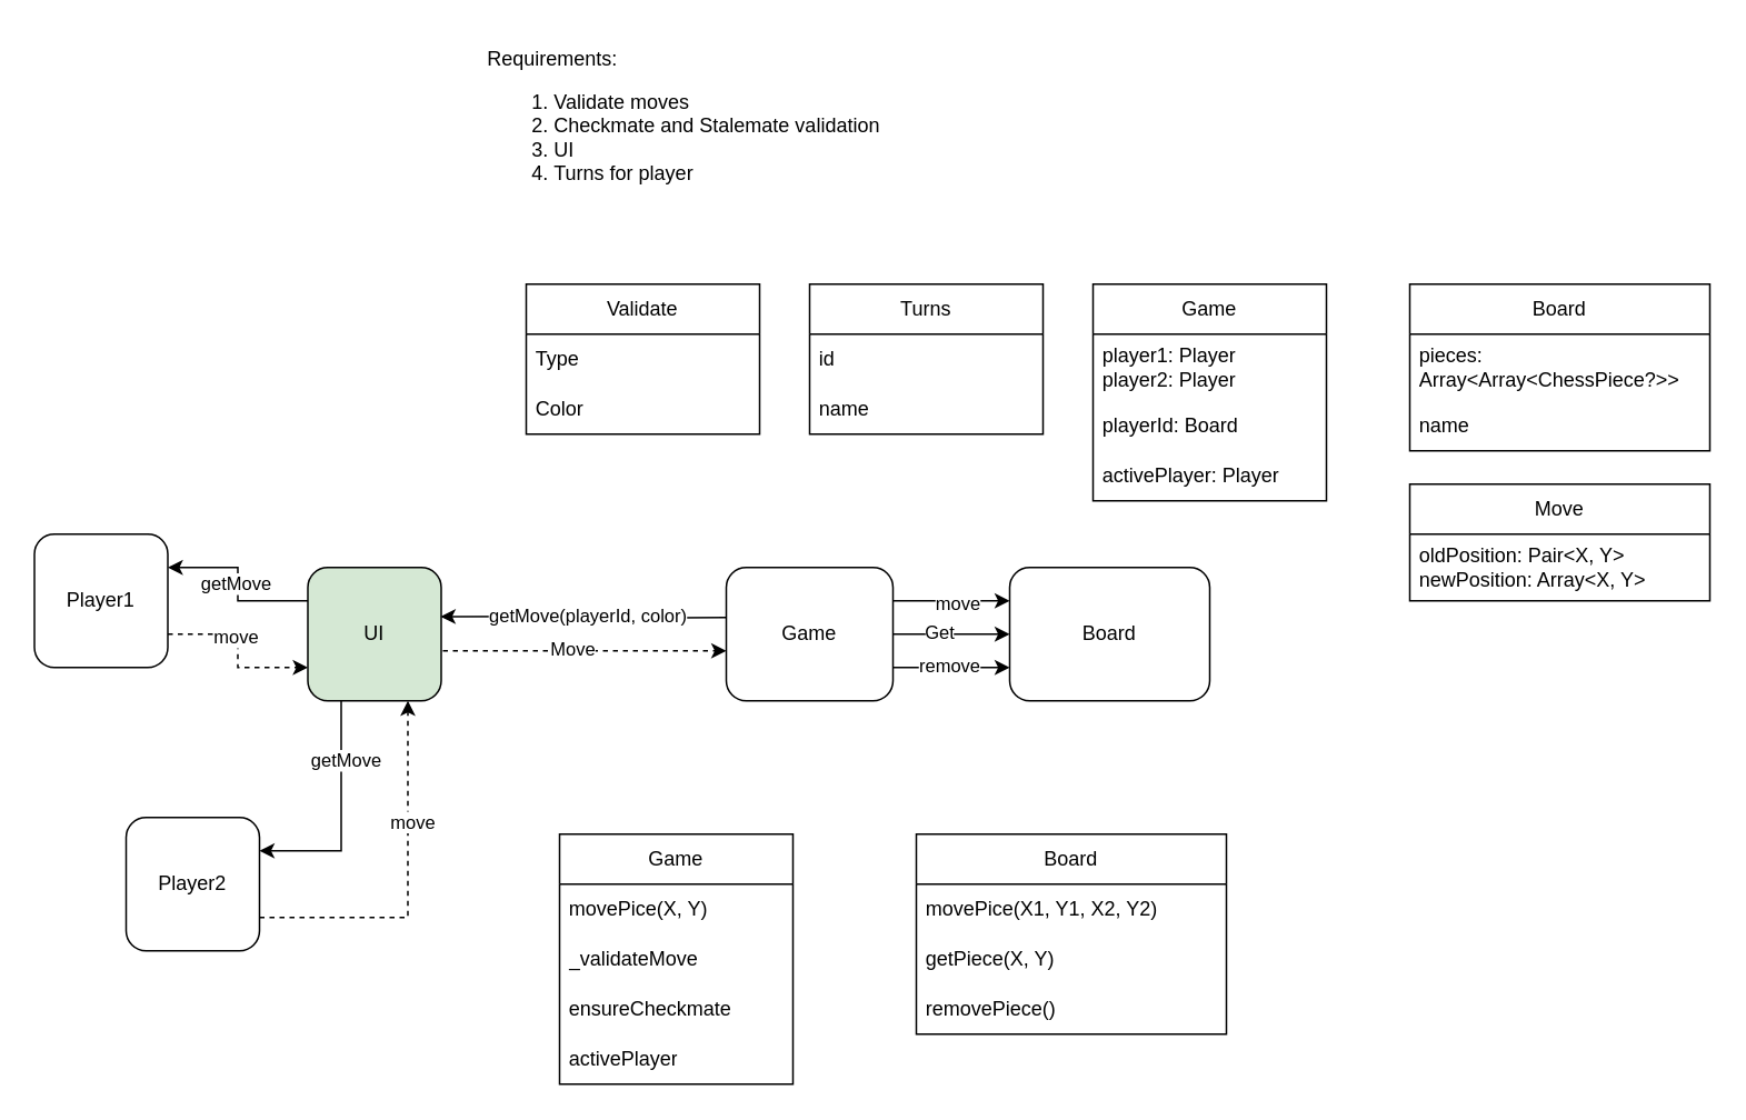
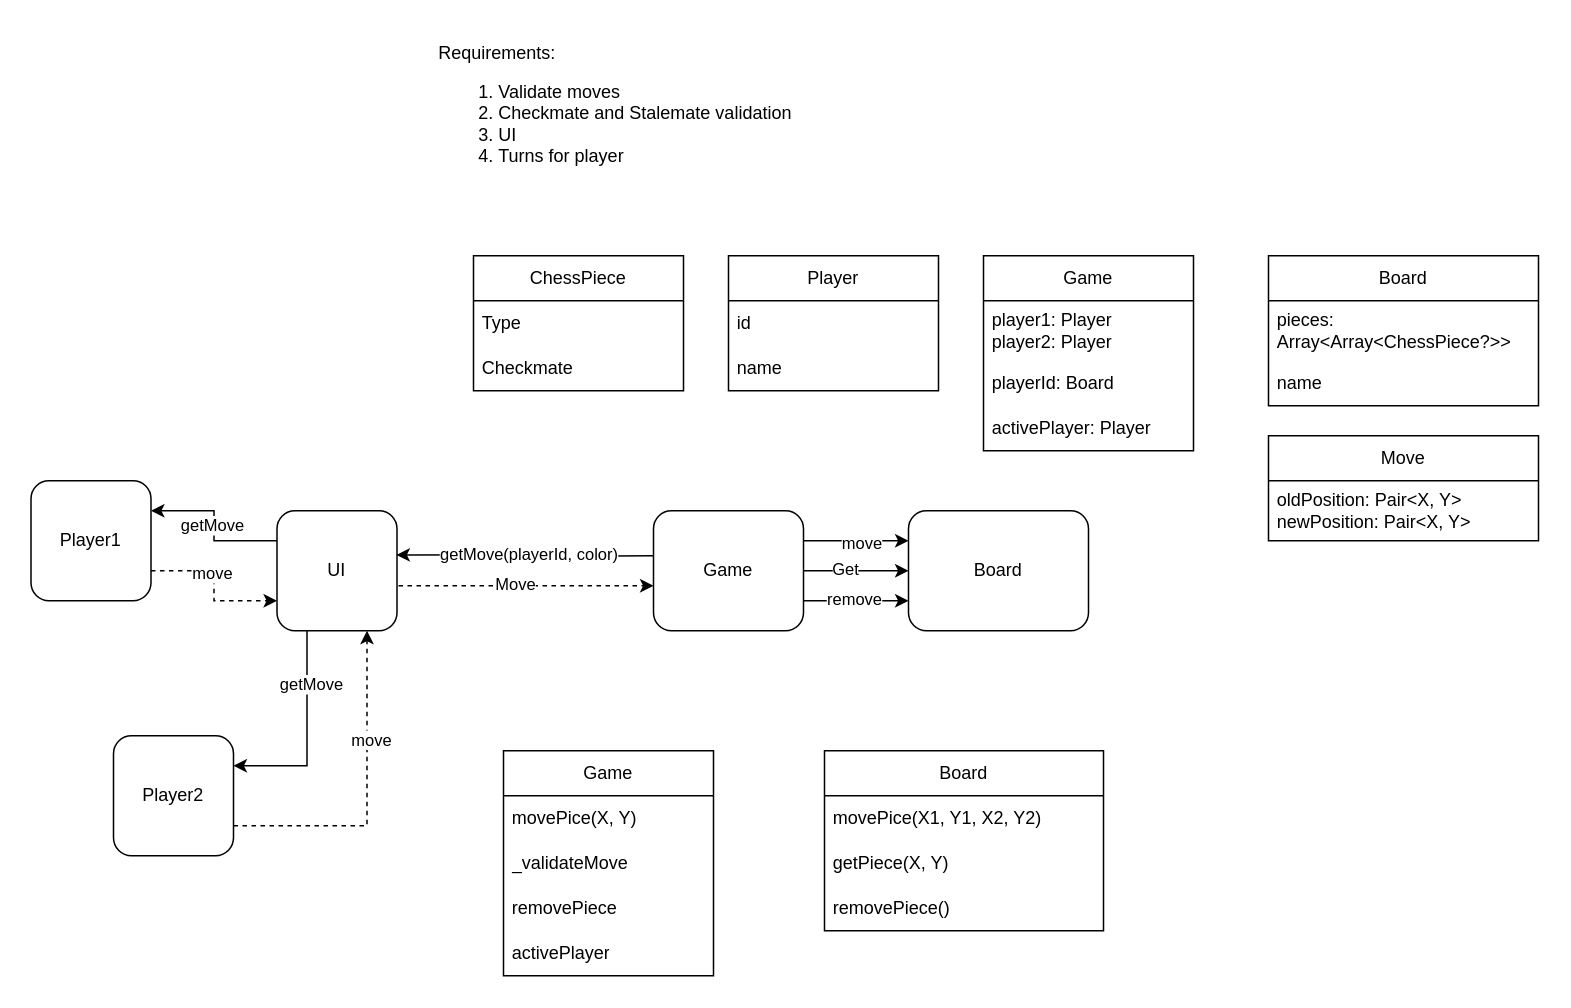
- <mxCell id="3" value="Validate" style="swimlane;fontStyle=0;childLayout=stackLayout;horizontal=1;startSize=30;horizontalStack=0;resizeParent=1;resizeParentMax=0;resizeLast=0;collapsible=1;marginBottom=0;whiteSpace=wrap;html=1;" vertex="1" parent="1"><mxGeometry x="315" y="170" width="140" height="90" as="geometry" /></mxCell>
+ <mxCell id="3" value="ChessPiece" style="swimlane;fontStyle=0;childLayout=stackLayout;horizontal=1;startSize=30;horizontalStack=0;resizeParent=1;resizeParentMax=0;resizeLast=0;collapsible=1;marginBottom=0;whiteSpace=wrap;html=1;" vertex="1" parent="1"><mxGeometry x="315" y="170" width="140" height="90" as="geometry" /></mxCell>
- <mxCell id="6" value="Turns" style="swimlane;fontStyle=0;childLayout=stackLayout;horizontal=1;startSize=30;horizontalStack=0;resizeParent=1;resizeParentMax=0;resizeLast=0;collapsible=1;marginBottom=0;whiteSpace=wrap;html=1;" vertex="1" parent="1"><mxGeometry x="485" y="170" width="140" height="90" as="geometry" /></mxCell>
+ <mxCell id="6" value="Player" style="swimlane;fontStyle=0;childLayout=stackLayout;horizontal=1;startSize=30;horizontalStack=0;resizeParent=1;resizeParentMax=0;resizeLast=0;collapsible=1;marginBottom=0;whiteSpace=wrap;html=1;" vertex="1" parent="1"><mxGeometry x="485" y="170" width="140" height="90" as="geometry" /></mxCell>
- <mxCell id="5" value="Color" style="text;strokeColor=none;fillColor=none;align=left;verticalAlign=middle;spacingLeft=4;spacingRight=4;overflow=hidden;points=[[0,0.5],[1,0.5]];portConstraint=eastwest;rotatable=0;whiteSpace=wrap;html=1;" vertex="1" parent="3"><mxGeometry y="60" width="140" height="30" as="geometry" /></mxCell>
+ <mxCell id="5" value="Checkmate" style="text;strokeColor=none;fillColor=none;align=left;verticalAlign=middle;spacingLeft=4;spacingRight=4;overflow=hidden;points=[[0,0.5],[1,0.5]];portConstraint=eastwest;rotatable=0;whiteSpace=wrap;html=1;" vertex="1" parent="3"><mxGeometry y="60" width="140" height="30" as="geometry" /></mxCell>
- <mxCell id="43" value="oldPosition: Pair&amp;lt;X, Y&amp;gt;&lt;div&gt;newPosition: Array&amp;lt;X, Y&amp;gt;&lt;/div&gt;" style="text;strokeColor=none;fillColor=none;align=left;verticalAlign=middle;spacingLeft=4;spacingRight=4;overflow=hidden;points=[[0,0.5],[1,0.5]];portConstraint=eastwest;rotatable=0;whiteSpace=wrap;html=1;" vertex="1" parent="42"><mxGeometry y="30" width="180" height="40" as="geometry" /></mxCell>
+ <mxCell id="43" value="oldPosition: Pair&amp;lt;X, Y&amp;gt;&lt;div&gt;newPosition: Pair&amp;lt;X, Y&amp;gt;&lt;/div&gt;" style="text;strokeColor=none;fillColor=none;align=left;verticalAlign=middle;spacingLeft=4;spacingRight=4;overflow=hidden;points=[[0,0.5],[1,0.5]];portConstraint=eastwest;rotatable=0;whiteSpace=wrap;html=1;" vertex="1" parent="42"><mxGeometry y="30" width="180" height="40" as="geometry" /></mxCell>
- <mxCell id="22" value="UI" style="rounded=1;whiteSpace=wrap;html=1;fillColor=#d5e8d4;" vertex="1" parent="1"><mxGeometry x="184" y="340" width="80" height="80" as="geometry" /></mxCell>
+ <mxCell id="22" value="UI" style="rounded=1;whiteSpace=wrap;html=1;" vertex="1" parent="1"><mxGeometry x="184" y="340" width="80" height="80" as="geometry" /></mxCell>
- <mxCell id="36" value="ensureCheckmate" style="text;strokeColor=none;fillColor=none;align=left;verticalAlign=middle;spacingLeft=4;spacingRight=4;overflow=hidden;points=[[0,0.5],[1,0.5]];portConstraint=eastwest;rotatable=0;whiteSpace=wrap;html=1;" vertex="1" parent="33"><mxGeometry y="90" width="140" height="30" as="geometry" /></mxCell>
+ <mxCell id="36" value="removePiece" style="text;strokeColor=none;fillColor=none;align=left;verticalAlign=middle;spacingLeft=4;spacingRight=4;overflow=hidden;points=[[0,0.5],[1,0.5]];portConstraint=eastwest;rotatable=0;whiteSpace=wrap;html=1;" vertex="1" parent="33"><mxGeometry y="90" width="140" height="30" as="geometry" /></mxCell>
